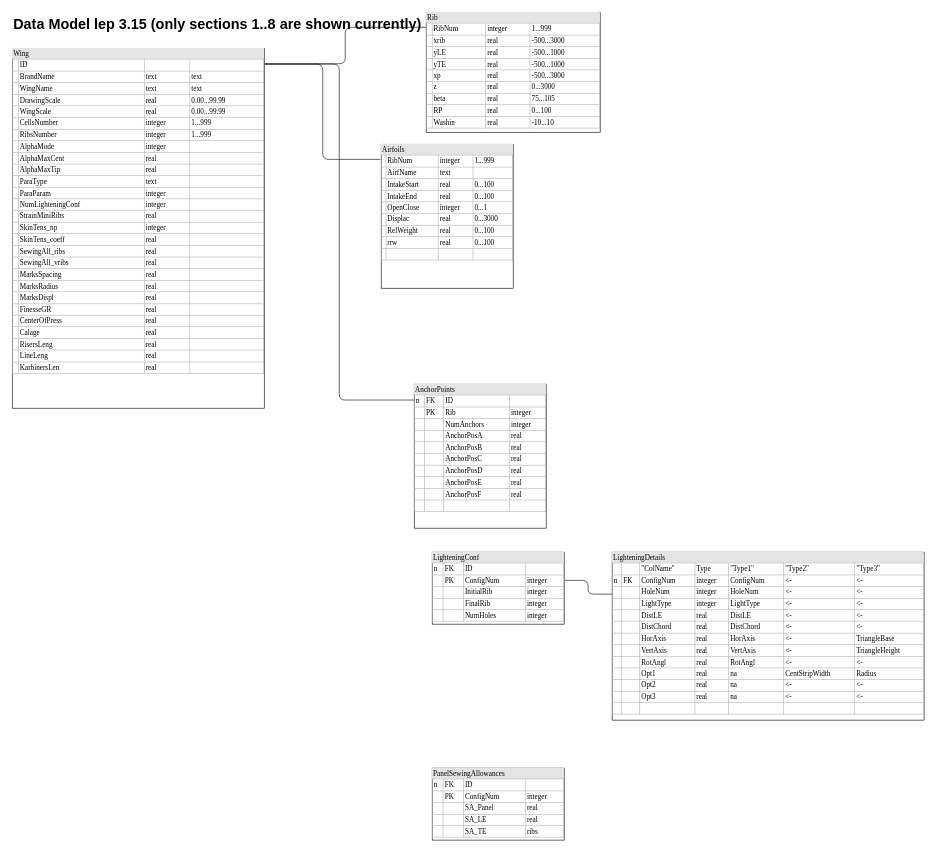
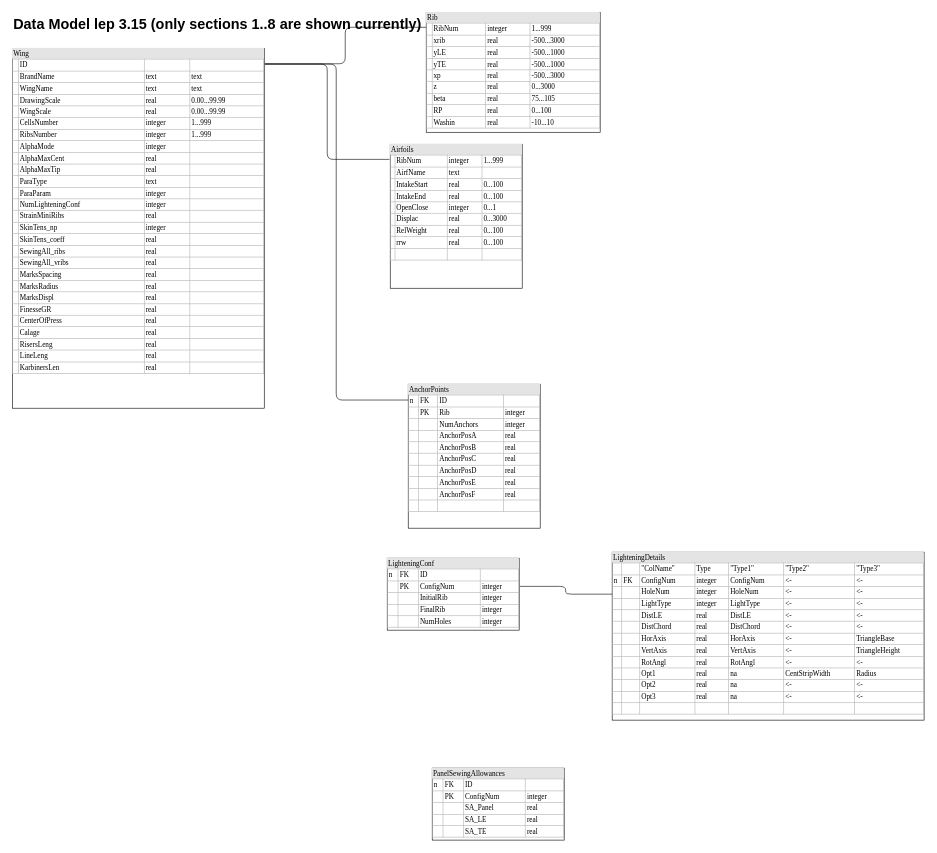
- <mxCell id="5" value="&lt;div style=&quot;box-sizing: border-box ; width: 100% ; background: #e4e4e4 ; padding: 2px&quot;&gt;Airfoils&lt;/div&gt;&lt;table style=&quot;width: 100% ; font-size: 1em ; border: 1px solid rgb(179 , 179 , 179) ; border-collapse: collapse&quot; cellpadding=&quot;2&quot; cellspacing=&quot;0&quot; border=&quot;1&quot;&gt;&lt;tbody&gt;&lt;tr&gt;&lt;td&gt;&lt;br&gt;&lt;/td&gt;&lt;td&gt;RibNum&lt;/td&gt;&lt;td&gt;integer&lt;/td&gt;&lt;td&gt;1...999&lt;/td&gt;&lt;/tr&gt;&lt;tr&gt;&lt;td&gt;&lt;br&gt;&lt;/td&gt;&lt;td&gt;AirfName&lt;/td&gt;&lt;td&gt;text&lt;/td&gt;&lt;td&gt;&lt;br&gt;&lt;/td&gt;&lt;/tr&gt;&lt;tr&gt;&lt;td&gt;&lt;br&gt;&lt;/td&gt;&lt;td&gt;IntakeStart&lt;/td&gt;&lt;td&gt;real&lt;/td&gt;&lt;td&gt;0...100&lt;/td&gt;&lt;/tr&gt;&lt;tr&gt;&lt;td&gt;&lt;br&gt;&lt;/td&gt;&lt;td&gt;IntakeEnd&lt;/td&gt;&lt;td&gt;real&lt;/td&gt;&lt;td&gt;0...100&lt;/td&gt;&lt;/tr&gt;&lt;tr&gt;&lt;td&gt;&lt;br&gt;&lt;/td&gt;&lt;td&gt;OpenClose&lt;/td&gt;&lt;td&gt;integer&lt;/td&gt;&lt;td&gt;0...1&lt;/td&gt;&lt;/tr&gt;&lt;tr&gt;&lt;td&gt;&lt;br&gt;&lt;/td&gt;&lt;td&gt;Displac&lt;/td&gt;&lt;td&gt;real&lt;/td&gt;&lt;td&gt;0...3000&lt;/td&gt;&lt;/tr&gt;&lt;tr&gt;&lt;td&gt;&lt;br&gt;&lt;/td&gt;&lt;td&gt;RelWeight&lt;/td&gt;&lt;td&gt;real&lt;/td&gt;&lt;td&gt;0...100&lt;/td&gt;&lt;/tr&gt;&lt;tr&gt;&lt;td&gt;&lt;br&gt;&lt;/td&gt;&lt;td&gt;rrw&lt;/td&gt;&lt;td&gt;real&lt;/td&gt;&lt;td&gt;0...100&lt;/td&gt;&lt;/tr&gt;&lt;tr&gt;&lt;td&gt;&lt;br&gt;&lt;/td&gt;&lt;td&gt;&lt;br&gt;&lt;/td&gt;&lt;td&gt;&lt;br&gt;&lt;/td&gt;&lt;td&gt;&lt;br&gt;&lt;/td&gt;&lt;/tr&gt;&lt;/tbody&gt;&lt;/table&gt;" style="verticalAlign=top;align=left;overflow=fill;html=1;rounded=0;shadow=0;comic=0;labelBackgroundColor=none;strokeWidth=1;fontFamily=Verdana;fontSize=12" parent="1" vertex="1"><mxGeometry x="635" y="240" width="220" height="240" as="geometry" /></mxCell>
+ <mxCell id="5" value="&lt;div style=&quot;box-sizing: border-box ; width: 100% ; background: #e4e4e4 ; padding: 2px&quot;&gt;Airfoils&lt;/div&gt;&lt;table style=&quot;width: 100% ; font-size: 1em ; border: 1px solid rgb(179 , 179 , 179) ; border-collapse: collapse&quot; cellpadding=&quot;2&quot; cellspacing=&quot;0&quot; border=&quot;1&quot;&gt;&lt;tbody&gt;&lt;tr&gt;&lt;td&gt;&lt;br&gt;&lt;/td&gt;&lt;td&gt;RibNum&lt;/td&gt;&lt;td&gt;integer&lt;/td&gt;&lt;td&gt;1...999&lt;/td&gt;&lt;/tr&gt;&lt;tr&gt;&lt;td&gt;&lt;br&gt;&lt;/td&gt;&lt;td&gt;AirfName&lt;/td&gt;&lt;td&gt;text&lt;/td&gt;&lt;td&gt;&lt;br&gt;&lt;/td&gt;&lt;/tr&gt;&lt;tr&gt;&lt;td&gt;&lt;br&gt;&lt;/td&gt;&lt;td&gt;IntakeStart&lt;/td&gt;&lt;td&gt;real&lt;/td&gt;&lt;td&gt;0...100&lt;/td&gt;&lt;/tr&gt;&lt;tr&gt;&lt;td&gt;&lt;br&gt;&lt;/td&gt;&lt;td&gt;IntakeEnd&lt;/td&gt;&lt;td&gt;real&lt;/td&gt;&lt;td&gt;0...100&lt;/td&gt;&lt;/tr&gt;&lt;tr&gt;&lt;td&gt;&lt;br&gt;&lt;/td&gt;&lt;td&gt;OpenClose&lt;/td&gt;&lt;td&gt;integer&lt;/td&gt;&lt;td&gt;0...1&lt;/td&gt;&lt;/tr&gt;&lt;tr&gt;&lt;td&gt;&lt;br&gt;&lt;/td&gt;&lt;td&gt;Displac&lt;/td&gt;&lt;td&gt;real&lt;/td&gt;&lt;td&gt;0...3000&lt;/td&gt;&lt;/tr&gt;&lt;tr&gt;&lt;td&gt;&lt;br&gt;&lt;/td&gt;&lt;td&gt;RelWeight&lt;/td&gt;&lt;td&gt;real&lt;/td&gt;&lt;td&gt;0...100&lt;/td&gt;&lt;/tr&gt;&lt;tr&gt;&lt;td&gt;&lt;br&gt;&lt;/td&gt;&lt;td&gt;rrw&lt;/td&gt;&lt;td&gt;real&lt;/td&gt;&lt;td&gt;0...100&lt;/td&gt;&lt;/tr&gt;&lt;tr&gt;&lt;td&gt;&lt;br&gt;&lt;/td&gt;&lt;td&gt;&lt;br&gt;&lt;/td&gt;&lt;td&gt;&lt;br&gt;&lt;/td&gt;&lt;td&gt;&lt;br&gt;&lt;/td&gt;&lt;/tr&gt;&lt;/tbody&gt;&lt;/table&gt;" style="verticalAlign=top;align=left;overflow=fill;html=1;rounded=0;shadow=0;comic=0;labelBackgroundColor=none;strokeWidth=1;fontFamily=Verdana;fontSize=12" parent="1" vertex="1"><mxGeometry x="650" y="240" width="220" height="240" as="geometry" /></mxCell>
- <mxCell id="7" value="&lt;div style=&quot;box-sizing: border-box ; width: 100% ; background: #e4e4e4 ; padding: 2px&quot;&gt;AnchorPoints&lt;/div&gt;&lt;table style=&quot;width: 100% ; font-size: 1em ; border: 1px solid rgb(179 , 179 , 179) ; border-collapse: collapse&quot; cellpadding=&quot;2&quot; cellspacing=&quot;0&quot; border=&quot;1&quot;&gt;&lt;tbody&gt;&lt;tr&gt;&lt;td&gt;n&lt;/td&gt;&lt;td style=&quot;border-collapse: collapse&quot;&gt;FK&lt;/td&gt;&lt;td&gt;ID&lt;/td&gt;&lt;td&gt;&lt;/td&gt;&lt;/tr&gt;&lt;tr&gt;&lt;td&gt;&lt;br&gt;&lt;/td&gt;&lt;td&gt;PK&lt;/td&gt;&lt;td&gt;Rib&lt;/td&gt;&lt;td&gt;integer&lt;/td&gt;&lt;/tr&gt;&lt;tr&gt;&lt;td&gt;&lt;br&gt;&lt;/td&gt;&lt;td&gt;&lt;/td&gt;&lt;td&gt;NumAnchors&lt;/td&gt;&lt;td&gt;integer&lt;/td&gt;&lt;/tr&gt;&lt;tr&gt;&lt;td&gt;&lt;br&gt;&lt;/td&gt;&lt;td&gt;&lt;br&gt;&lt;/td&gt;&lt;td&gt;AnchorPosA&lt;/td&gt;&lt;td&gt;real&lt;/td&gt;&lt;/tr&gt;&lt;tr&gt;&lt;td&gt;&lt;br&gt;&lt;/td&gt;&lt;td&gt;&lt;br&gt;&lt;/td&gt;&lt;td&gt;AnchorPosB&lt;/td&gt;&lt;td&gt;real&lt;/td&gt;&lt;/tr&gt;&lt;tr&gt;&lt;td&gt;&lt;br&gt;&lt;/td&gt;&lt;td&gt;&lt;br&gt;&lt;/td&gt;&lt;td&gt;AnchorPosC&lt;br&gt;&lt;/td&gt;&lt;td&gt;real&lt;/td&gt;&lt;/tr&gt;&lt;tr&gt;&lt;td&gt;&lt;br&gt;&lt;/td&gt;&lt;td&gt;&lt;br&gt;&lt;/td&gt;&lt;td&gt;AnchorPosD&lt;br&gt;&lt;/td&gt;&lt;td&gt;real&lt;/td&gt;&lt;/tr&gt;&lt;tr&gt;&lt;td&gt;&lt;br&gt;&lt;/td&gt;&lt;td&gt;&lt;br&gt;&lt;/td&gt;&lt;td&gt;AnchorPosE&lt;br&gt;&lt;/td&gt;&lt;td&gt;real&lt;/td&gt;&lt;/tr&gt;&lt;tr&gt;&lt;td&gt;&lt;br&gt;&lt;/td&gt;&lt;td&gt;&lt;br&gt;&lt;/td&gt;&lt;td&gt;AnchorPosF&lt;br&gt;&lt;/td&gt;&lt;td&gt;real&lt;/td&gt;&lt;/tr&gt;&lt;tr&gt;&lt;td&gt;&lt;br&gt;&lt;/td&gt;&lt;td&gt;&lt;br&gt;&lt;/td&gt;&lt;td&gt;&lt;br&gt;&lt;/td&gt;&lt;td&gt;&lt;br&gt;&lt;/td&gt;&lt;/tr&gt;&lt;/tbody&gt;&lt;/table&gt;" style="verticalAlign=top;align=left;overflow=fill;html=1;rounded=0;shadow=0;comic=0;labelBackgroundColor=none;strokeWidth=1;fontFamily=Verdana;fontSize=12" parent="1" vertex="1"><mxGeometry x="690" y="640" width="220" height="240" as="geometry" /></mxCell>
+ <mxCell id="7" value="&lt;div style=&quot;box-sizing: border-box ; width: 100% ; background: #e4e4e4 ; padding: 2px&quot;&gt;AnchorPoints&lt;/div&gt;&lt;table style=&quot;width: 100% ; font-size: 1em ; border: 1px solid rgb(179 , 179 , 179) ; border-collapse: collapse&quot; cellpadding=&quot;2&quot; cellspacing=&quot;0&quot; border=&quot;1&quot;&gt;&lt;tbody&gt;&lt;tr&gt;&lt;td&gt;n&lt;/td&gt;&lt;td style=&quot;border-collapse: collapse&quot;&gt;FK&lt;/td&gt;&lt;td&gt;ID&lt;/td&gt;&lt;td&gt;&lt;/td&gt;&lt;/tr&gt;&lt;tr&gt;&lt;td&gt;&lt;br&gt;&lt;/td&gt;&lt;td&gt;PK&lt;/td&gt;&lt;td&gt;Rib&lt;/td&gt;&lt;td&gt;integer&lt;/td&gt;&lt;/tr&gt;&lt;tr&gt;&lt;td&gt;&lt;br&gt;&lt;/td&gt;&lt;td&gt;&lt;/td&gt;&lt;td&gt;NumAnchors&lt;/td&gt;&lt;td&gt;integer&lt;/td&gt;&lt;/tr&gt;&lt;tr&gt;&lt;td&gt;&lt;br&gt;&lt;/td&gt;&lt;td&gt;&lt;br&gt;&lt;/td&gt;&lt;td&gt;AnchorPosA&lt;/td&gt;&lt;td&gt;real&lt;/td&gt;&lt;/tr&gt;&lt;tr&gt;&lt;td&gt;&lt;br&gt;&lt;/td&gt;&lt;td&gt;&lt;br&gt;&lt;/td&gt;&lt;td&gt;AnchorPosB&lt;/td&gt;&lt;td&gt;real&lt;/td&gt;&lt;/tr&gt;&lt;tr&gt;&lt;td&gt;&lt;br&gt;&lt;/td&gt;&lt;td&gt;&lt;br&gt;&lt;/td&gt;&lt;td&gt;AnchorPosC&lt;br&gt;&lt;/td&gt;&lt;td&gt;real&lt;/td&gt;&lt;/tr&gt;&lt;tr&gt;&lt;td&gt;&lt;br&gt;&lt;/td&gt;&lt;td&gt;&lt;br&gt;&lt;/td&gt;&lt;td&gt;AnchorPosD&lt;br&gt;&lt;/td&gt;&lt;td&gt;real&lt;/td&gt;&lt;/tr&gt;&lt;tr&gt;&lt;td&gt;&lt;br&gt;&lt;/td&gt;&lt;td&gt;&lt;br&gt;&lt;/td&gt;&lt;td&gt;AnchorPosE&lt;br&gt;&lt;/td&gt;&lt;td&gt;real&lt;/td&gt;&lt;/tr&gt;&lt;tr&gt;&lt;td&gt;&lt;br&gt;&lt;/td&gt;&lt;td&gt;&lt;br&gt;&lt;/td&gt;&lt;td&gt;AnchorPosF&lt;br&gt;&lt;/td&gt;&lt;td&gt;real&lt;/td&gt;&lt;/tr&gt;&lt;tr&gt;&lt;td&gt;&lt;br&gt;&lt;/td&gt;&lt;td&gt;&lt;br&gt;&lt;/td&gt;&lt;td&gt;&lt;br&gt;&lt;/td&gt;&lt;td&gt;&lt;br&gt;&lt;/td&gt;&lt;/tr&gt;&lt;/tbody&gt;&lt;/table&gt;" style="verticalAlign=top;align=left;overflow=fill;html=1;rounded=0;shadow=0;comic=0;labelBackgroundColor=none;strokeWidth=1;fontFamily=Verdana;fontSize=12" parent="1" vertex="1"><mxGeometry x="680" y="640" width="220" height="240" as="geometry" /></mxCell>
- <mxCell id="8" value="&lt;div style=&quot;box-sizing: border-box ; width: 100% ; background: #e4e4e4 ; padding: 2px&quot;&gt;LighteningConf&lt;/div&gt;&lt;table style=&quot;width: 100% ; font-size: 1em ; border: 1px solid rgb(179 , 179 , 179) ; border-collapse: collapse&quot; cellpadding=&quot;2&quot; cellspacing=&quot;0&quot; border=&quot;1&quot;&gt;&lt;tbody&gt;&lt;tr&gt;&lt;td&gt;n&lt;/td&gt;&lt;td style=&quot;border-collapse: collapse&quot;&gt;FK&lt;/td&gt;&lt;td&gt;ID&lt;/td&gt;&lt;td&gt;&lt;/td&gt;&lt;/tr&gt;&lt;tr&gt;&lt;td&gt;&lt;br&gt;&lt;/td&gt;&lt;td&gt;PK&lt;/td&gt;&lt;td&gt;ConfigNum&lt;/td&gt;&lt;td&gt;integer&lt;/td&gt;&lt;/tr&gt;&lt;tr&gt;&lt;td&gt;&lt;br&gt;&lt;/td&gt;&lt;td&gt;&lt;br&gt;&lt;/td&gt;&lt;td&gt;InitialRib&lt;/td&gt;&lt;td&gt;integer&lt;/td&gt;&lt;/tr&gt;&lt;tr&gt;&lt;td&gt;&lt;br&gt;&lt;/td&gt;&lt;td&gt;&lt;/td&gt;&lt;td&gt;FinalRib&lt;/td&gt;&lt;td&gt;integer&lt;/td&gt;&lt;/tr&gt;&lt;tr&gt;&lt;td&gt;&lt;br&gt;&lt;/td&gt;&lt;td&gt;&lt;br&gt;&lt;/td&gt;&lt;td&gt;NumHoles&lt;/td&gt;&lt;td&gt;integer&lt;/td&gt;&lt;/tr&gt;&lt;/tbody&gt;&lt;/table&gt;" style="verticalAlign=top;align=left;overflow=fill;html=1;rounded=0;shadow=0;comic=0;labelBackgroundColor=none;strokeWidth=1;fontFamily=Verdana;fontSize=12" parent="1" vertex="1"><mxGeometry x="720" y="920" width="220" height="120" as="geometry" /></mxCell>
+ <mxCell id="8" value="&lt;div style=&quot;box-sizing: border-box ; width: 100% ; background: #e4e4e4 ; padding: 2px&quot;&gt;LighteningConf&lt;/div&gt;&lt;table style=&quot;width: 100% ; font-size: 1em ; border: 1px solid rgb(179 , 179 , 179) ; border-collapse: collapse&quot; cellpadding=&quot;2&quot; cellspacing=&quot;0&quot; border=&quot;1&quot;&gt;&lt;tbody&gt;&lt;tr&gt;&lt;td&gt;n&lt;/td&gt;&lt;td style=&quot;border-collapse: collapse&quot;&gt;FK&lt;/td&gt;&lt;td&gt;ID&lt;/td&gt;&lt;td&gt;&lt;/td&gt;&lt;/tr&gt;&lt;tr&gt;&lt;td&gt;&lt;br&gt;&lt;/td&gt;&lt;td&gt;PK&lt;/td&gt;&lt;td&gt;ConfigNum&lt;/td&gt;&lt;td&gt;integer&lt;/td&gt;&lt;/tr&gt;&lt;tr&gt;&lt;td&gt;&lt;br&gt;&lt;/td&gt;&lt;td&gt;&lt;br&gt;&lt;/td&gt;&lt;td&gt;InitialRib&lt;/td&gt;&lt;td&gt;integer&lt;/td&gt;&lt;/tr&gt;&lt;tr&gt;&lt;td&gt;&lt;br&gt;&lt;/td&gt;&lt;td&gt;&lt;/td&gt;&lt;td&gt;FinalRib&lt;/td&gt;&lt;td&gt;integer&lt;/td&gt;&lt;/tr&gt;&lt;tr&gt;&lt;td&gt;&lt;br&gt;&lt;/td&gt;&lt;td&gt;&lt;br&gt;&lt;/td&gt;&lt;td&gt;NumHoles&lt;/td&gt;&lt;td&gt;integer&lt;/td&gt;&lt;/tr&gt;&lt;/tbody&gt;&lt;/table&gt;" style="verticalAlign=top;align=left;overflow=fill;html=1;rounded=0;shadow=0;comic=0;labelBackgroundColor=none;strokeWidth=1;fontFamily=Verdana;fontSize=12" parent="1" vertex="1"><mxGeometry x="645" y="930" width="220" height="120" as="geometry" /></mxCell>
- <mxCell id="11" value="&lt;div style=&quot;box-sizing: border-box ; width: 100% ; background: #e4e4e4 ; padding: 2px&quot;&gt;PanelSewingAllowances&lt;/div&gt;&lt;table style=&quot;width: 100% ; font-size: 1em ; border: 1px solid rgb(179 , 179 , 179) ; border-collapse: collapse&quot; cellpadding=&quot;2&quot; cellspacing=&quot;0&quot; border=&quot;1&quot;&gt;&lt;tbody&gt;&lt;tr&gt;&lt;td&gt;n&lt;/td&gt;&lt;td style=&quot;border-collapse: collapse&quot;&gt;FK&lt;/td&gt;&lt;td&gt;ID&lt;/td&gt;&lt;td&gt;&lt;/td&gt;&lt;/tr&gt;&lt;tr&gt;&lt;td&gt;&lt;br&gt;&lt;/td&gt;&lt;td&gt;PK&lt;/td&gt;&lt;td&gt;ConfigNum&lt;/td&gt;&lt;td&gt;integer&lt;/td&gt;&lt;/tr&gt;&lt;tr&gt;&lt;td&gt;&lt;br&gt;&lt;/td&gt;&lt;td&gt;&lt;br&gt;&lt;/td&gt;&lt;td&gt;SA_Panel&lt;/td&gt;&lt;td&gt;real&lt;/td&gt;&lt;/tr&gt;&lt;tr&gt;&lt;td&gt;&lt;br&gt;&lt;/td&gt;&lt;td&gt;&lt;/td&gt;&lt;td&gt;SA_LE&lt;/td&gt;&lt;td&gt;real&lt;/td&gt;&lt;/tr&gt;&lt;tr&gt;&lt;td&gt;&lt;br&gt;&lt;/td&gt;&lt;td&gt;&lt;br&gt;&lt;/td&gt;&lt;td&gt;SA_TE&lt;/td&gt;&lt;td&gt;ribs&lt;/td&gt;&lt;/tr&gt;&lt;/tbody&gt;&lt;/table&gt;" style="verticalAlign=top;align=left;overflow=fill;html=1;rounded=0;shadow=0;comic=0;labelBackgroundColor=none;strokeWidth=1;fontFamily=Verdana;fontSize=12" parent="1" vertex="1"><mxGeometry x="720" y="1280" width="220" height="120" as="geometry" /></mxCell>
+ <mxCell id="11" value="&lt;div style=&quot;box-sizing: border-box ; width: 100% ; background: #e4e4e4 ; padding: 2px&quot;&gt;PanelSewingAllowances&lt;/div&gt;&lt;table style=&quot;width: 100% ; font-size: 1em ; border: 1px solid rgb(179 , 179 , 179) ; border-collapse: collapse&quot; cellpadding=&quot;2&quot; cellspacing=&quot;0&quot; border=&quot;1&quot;&gt;&lt;tbody&gt;&lt;tr&gt;&lt;td&gt;n&lt;/td&gt;&lt;td style=&quot;border-collapse: collapse&quot;&gt;FK&lt;/td&gt;&lt;td&gt;ID&lt;/td&gt;&lt;td&gt;&lt;/td&gt;&lt;/tr&gt;&lt;tr&gt;&lt;td&gt;&lt;br&gt;&lt;/td&gt;&lt;td&gt;PK&lt;/td&gt;&lt;td&gt;ConfigNum&lt;/td&gt;&lt;td&gt;integer&lt;/td&gt;&lt;/tr&gt;&lt;tr&gt;&lt;td&gt;&lt;br&gt;&lt;/td&gt;&lt;td&gt;&lt;br&gt;&lt;/td&gt;&lt;td&gt;SA_Panel&lt;/td&gt;&lt;td&gt;real&lt;/td&gt;&lt;/tr&gt;&lt;tr&gt;&lt;td&gt;&lt;br&gt;&lt;/td&gt;&lt;td&gt;&lt;/td&gt;&lt;td&gt;SA_LE&lt;/td&gt;&lt;td&gt;real&lt;/td&gt;&lt;/tr&gt;&lt;tr&gt;&lt;td&gt;&lt;br&gt;&lt;/td&gt;&lt;td&gt;&lt;br&gt;&lt;/td&gt;&lt;td&gt;SA_TE&lt;/td&gt;&lt;td&gt;real&lt;/td&gt;&lt;/tr&gt;&lt;/tbody&gt;&lt;/table&gt;" style="verticalAlign=top;align=left;overflow=fill;html=1;rounded=0;shadow=0;comic=0;labelBackgroundColor=none;strokeWidth=1;fontFamily=Verdana;fontSize=12" parent="1" vertex="1"><mxGeometry x="720" y="1280" width="220" height="120" as="geometry" /></mxCell>
